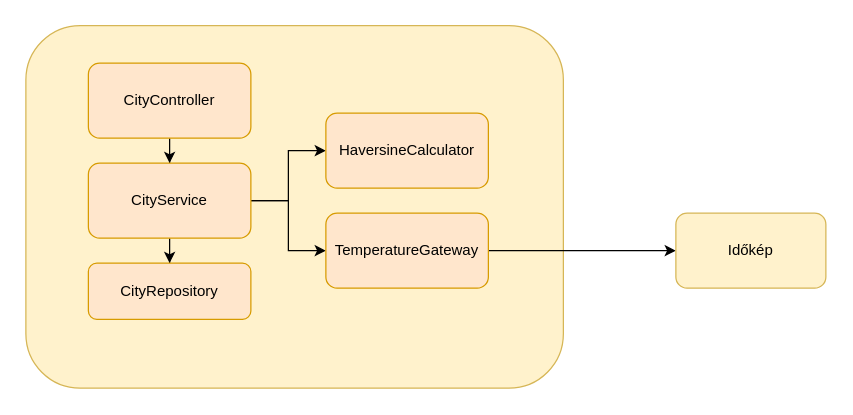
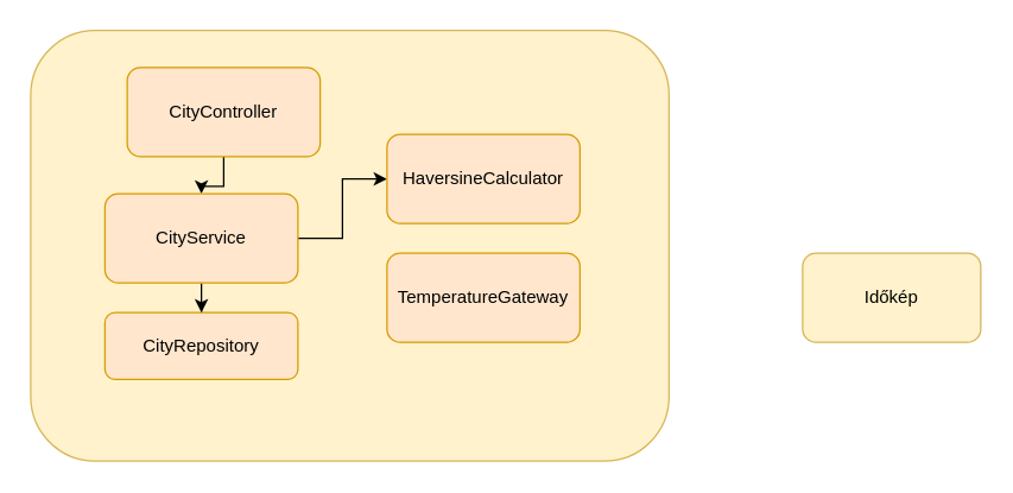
- <mxCell id="4" value="CityController" style="rounded=1;whiteSpace=wrap;html=1;fillColor=#ffe6cc;strokeColor=#d79b00;" vertex="1" parent="1"><mxGeometry x="70" y="50" width="130" height="60" as="geometry" /></mxCell>
+ <mxCell id="4" value="CityController" style="rounded=1;whiteSpace=wrap;html=1;fillColor=#ffe6cc;strokeColor=#d79b00;" vertex="1" parent="1"><mxGeometry x="85" y="45" width="130" height="60" as="geometry" /></mxCell>
- <mxCell id="7" style="edgeStyle=orthogonalEdgeStyle;rounded=0;orthogonalLoop=1;jettySize=auto;html=1;exitX=1;exitY=0.5;exitDx=0;exitDy=0;" edge="1" parent="1" source="8" target="12"><mxGeometry relative="1" as="geometry" /></mxCell>
- <mxCell id="11" style="edgeStyle=orthogonalEdgeStyle;rounded=0;orthogonalLoop=1;jettySize=auto;html=1;exitX=1;exitY=0.5;exitDx=0;exitDy=0;entryX=0;entryY=0.5;entryDx=0;entryDy=0;" edge="1" parent="1" source="12" target="13"><mxGeometry relative="1" as="geometry" /></mxCell>
